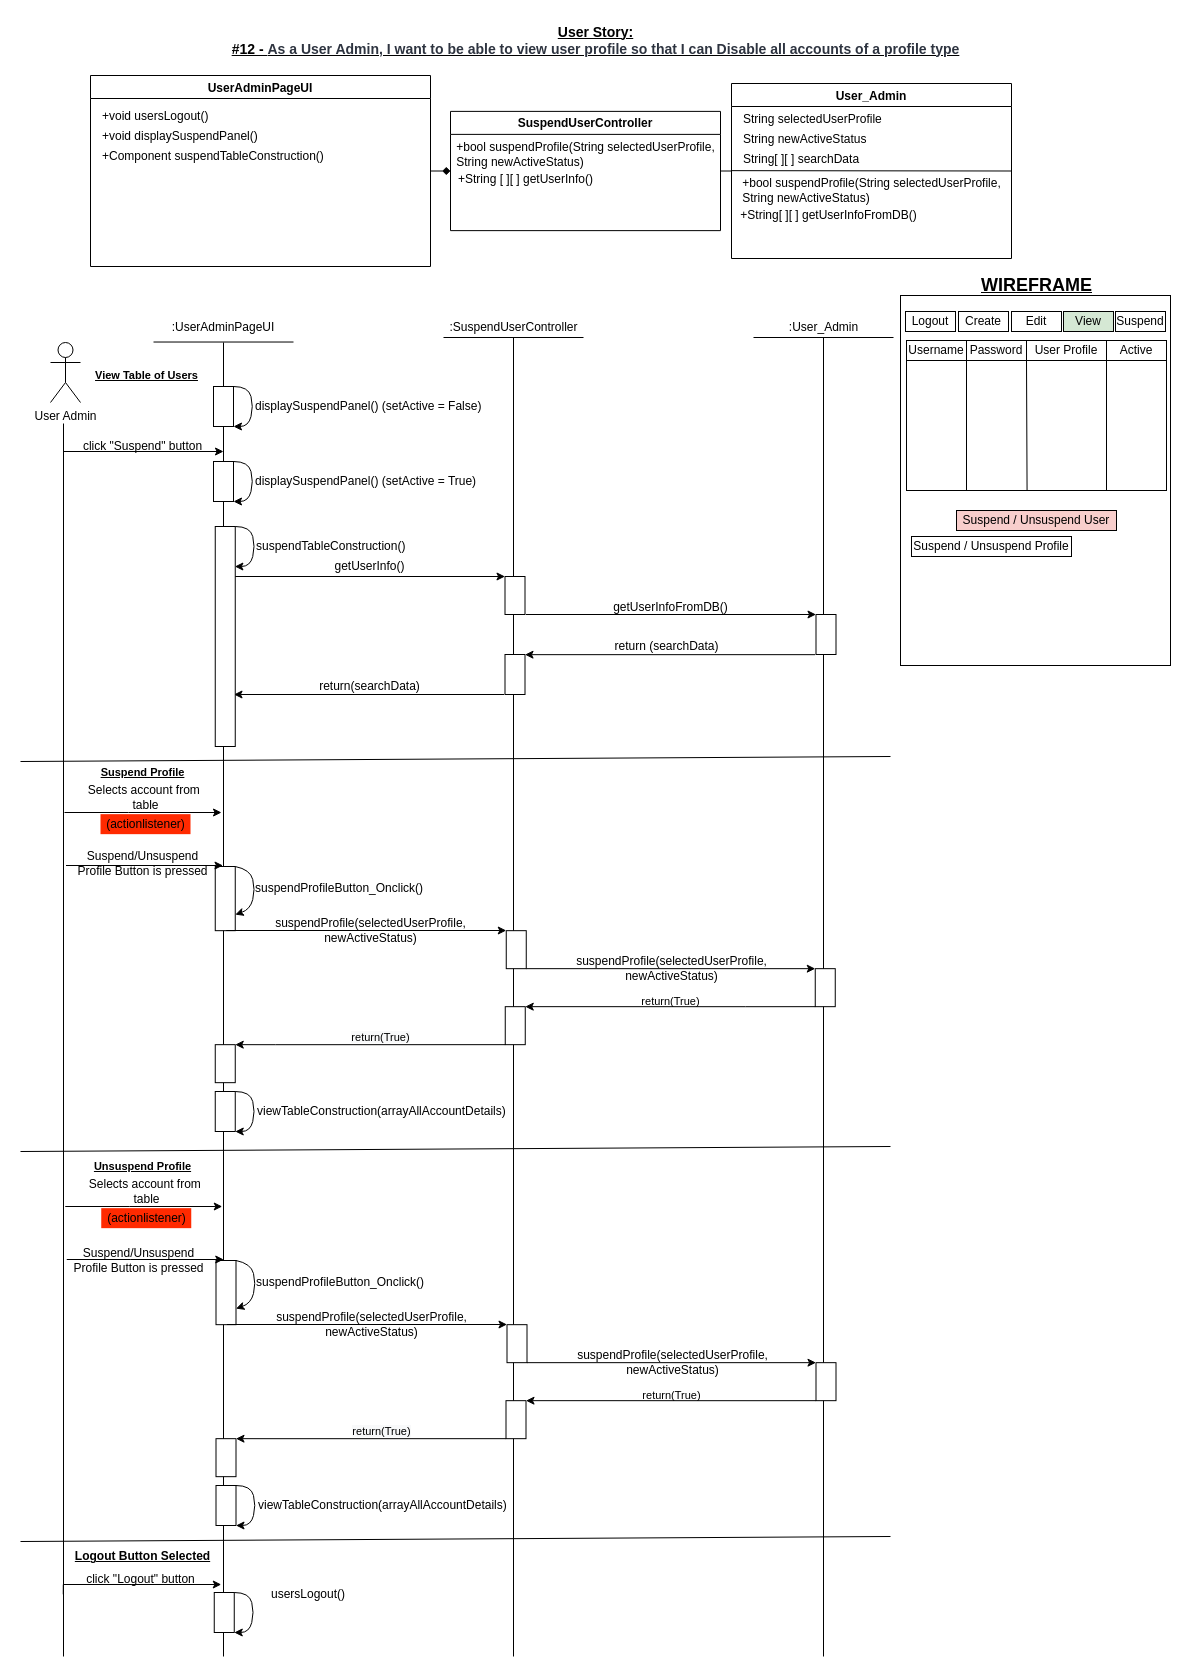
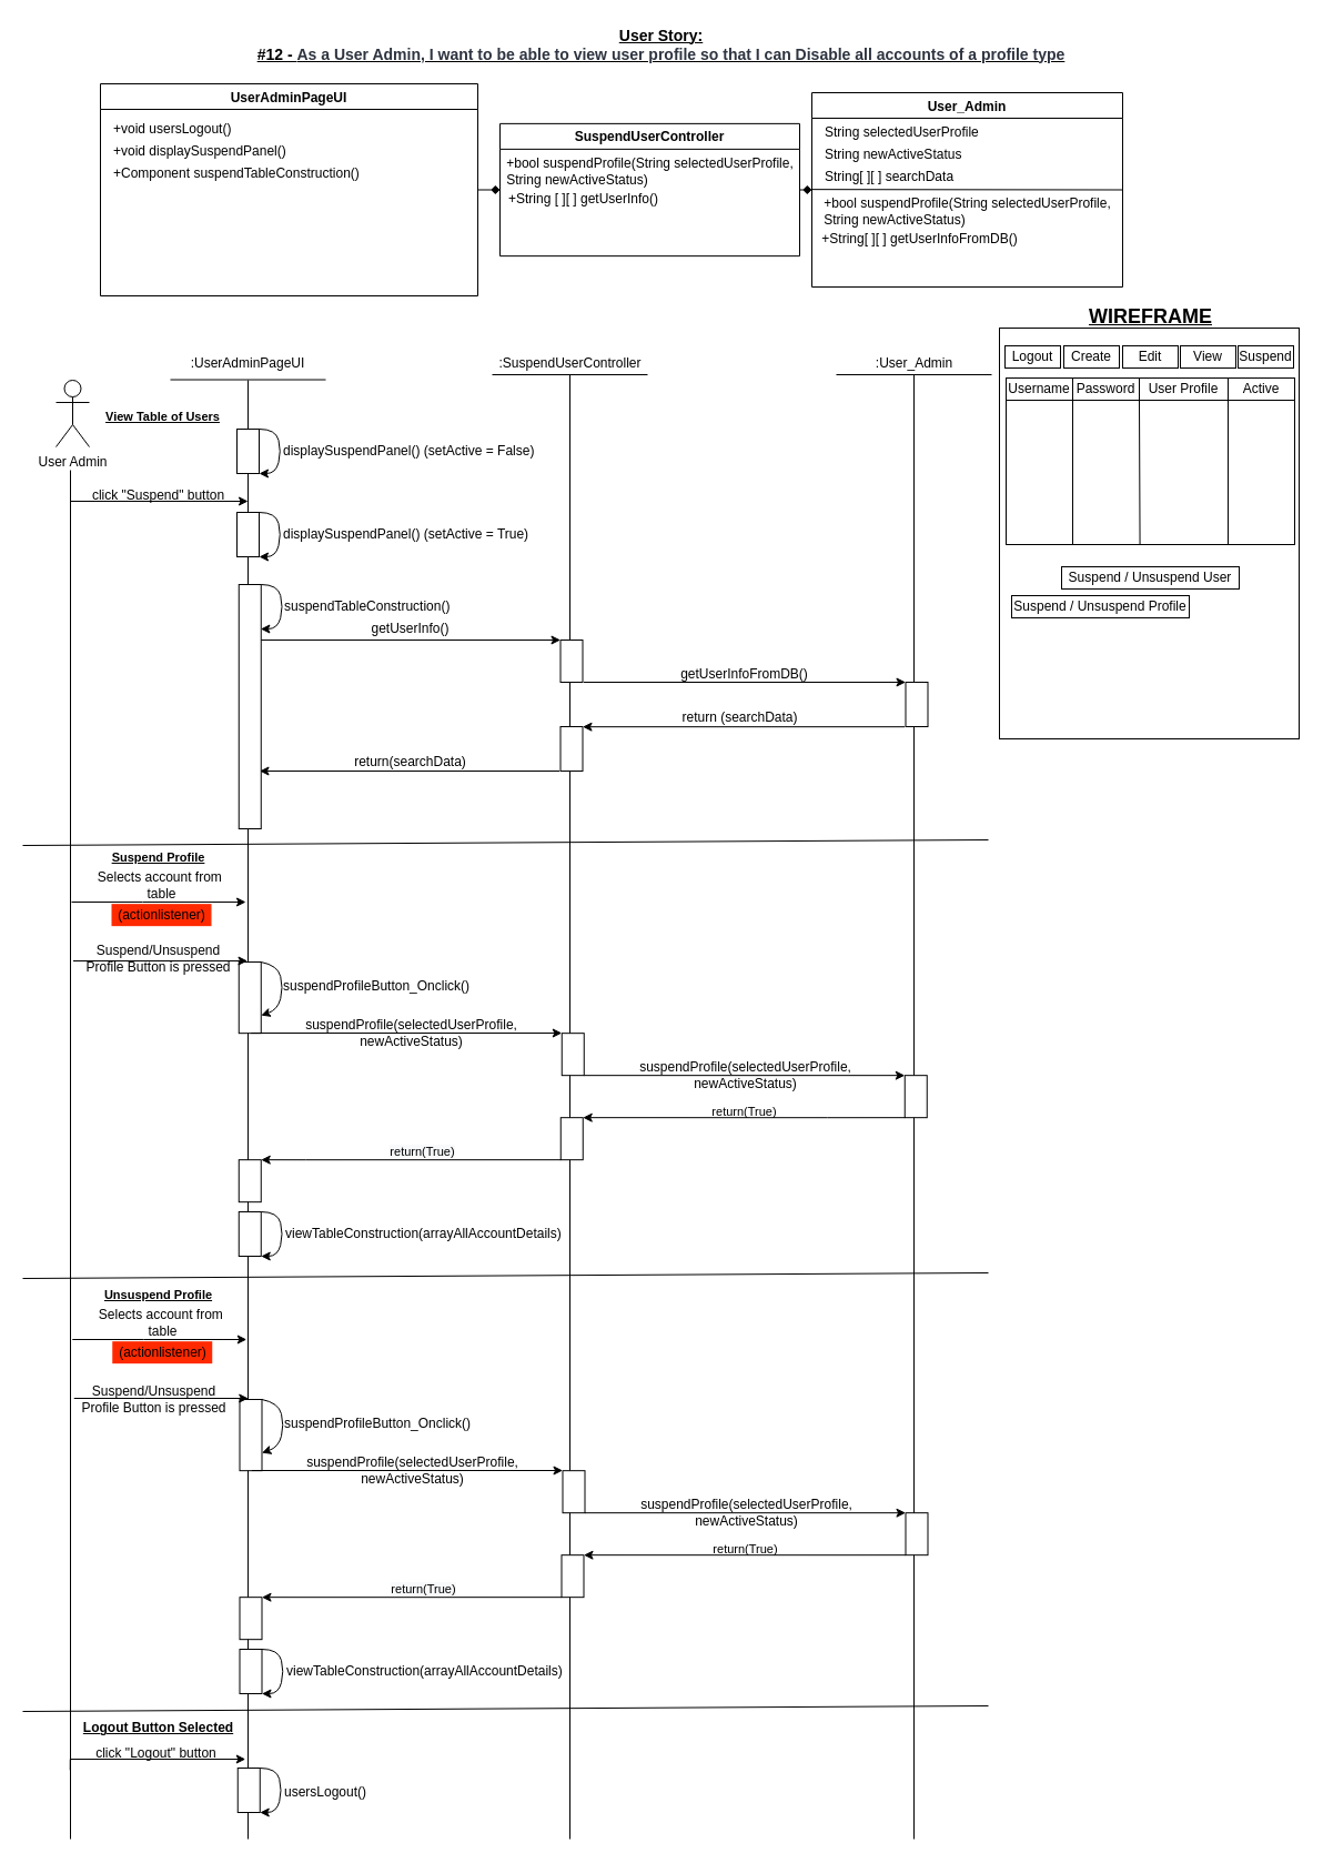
- <mxCell id="20" value="" style="endArrow=none;html=1;rounded=0;entryX=0;entryY=0.5;entryDx=0;entryDy=0;exitX=1;exitY=0.5;exitDx=0;exitDy=0;" parent="1" source="9" target="12" edge="1"><mxGeometry width="50" height="50" relative="1" as="geometry"><mxPoint x="580" y="206" as="sourcePoint" /><mxPoint x="580" y="236" as="targetPoint" /></mxGeometry></mxCell>
+ <mxCell id="20" value="" style="endArrow=diamond;html=1;rounded=0;entryX=0;entryY=0.5;entryDx=0;entryDy=0;exitX=1;exitY=0.5;exitDx=0;exitDy=0;" parent="1" source="9" target="12" edge="1"><mxGeometry width="50" height="50" relative="1" as="geometry"><mxPoint x="580" y="206" as="sourcePoint" /><mxPoint x="580" y="236" as="targetPoint" /></mxGeometry></mxCell>
- <mxCell id="33" value="View" style="rounded=0;whiteSpace=wrap;html=1;fillColor=#d5e8d4;" parent="1" vertex="1"><mxGeometry x="1063" y="311" width="50" height="20" as="geometry" /></mxCell>
+ <mxCell id="33" value="View" style="rounded=0;whiteSpace=wrap;html=1;" parent="1" vertex="1"><mxGeometry x="1063" y="311" width="50" height="20" as="geometry" /></mxCell>
- <mxCell id="42" value="Suspend / Unsuspend User" style="rounded=0;whiteSpace=wrap;html=1;fillColor=#f8cecc;" parent="1" vertex="1"><mxGeometry x="956" y="510" width="160" height="20" as="geometry" /></mxCell>
+ <mxCell id="42" value="Suspend / Unsuspend User" style="rounded=0;whiteSpace=wrap;html=1;" parent="1" vertex="1"><mxGeometry x="956" y="510" width="160" height="20" as="geometry" /></mxCell>
- <mxCell id="72" value="usersLogout()" style="text;html=1;align=left;verticalAlign=middle;resizable=0;points=[];autosize=1;strokeColor=none;fillColor=none;" parent="1" vertex="1"><mxGeometry x="268.75" y="1583.64" width="90" height="20" as="geometry" /></mxCell>
+ <mxCell id="72" value="usersLogout()" style="text;html=1;align=left;verticalAlign=middle;resizable=0;points=[];autosize=1;strokeColor=none;fillColor=none;" parent="1" vertex="1"><mxGeometry x="253.75" y="1603.64" width="90" height="20" as="geometry" /></mxCell>
